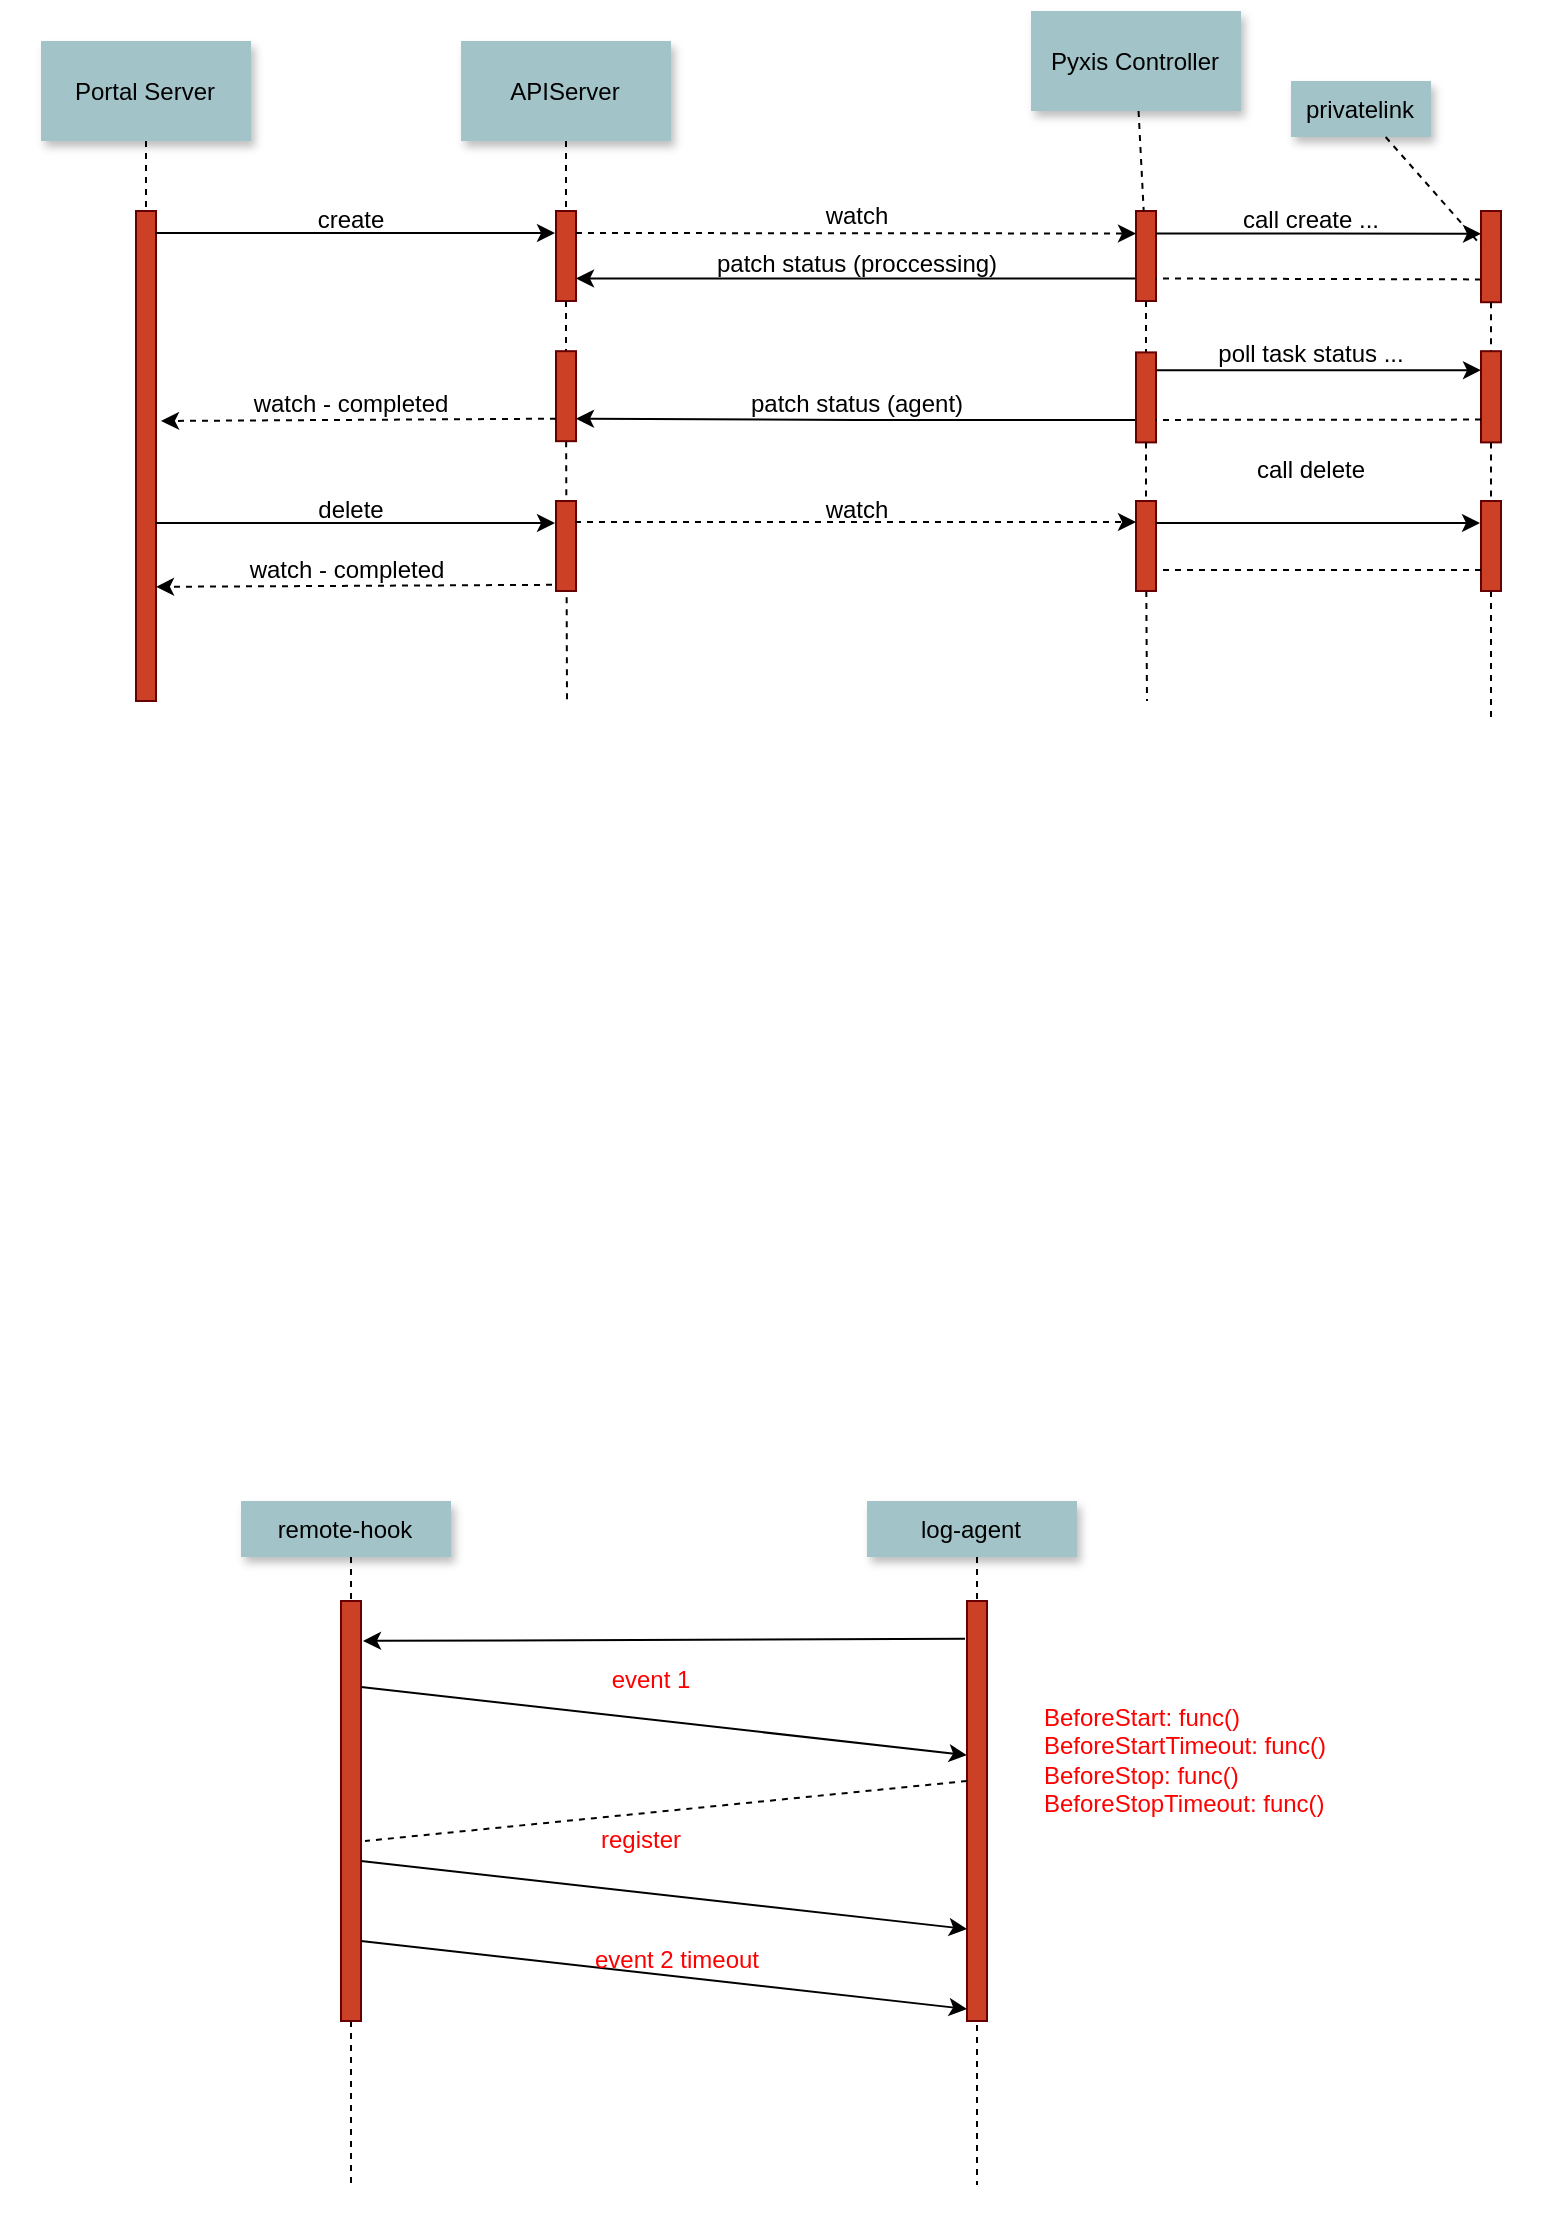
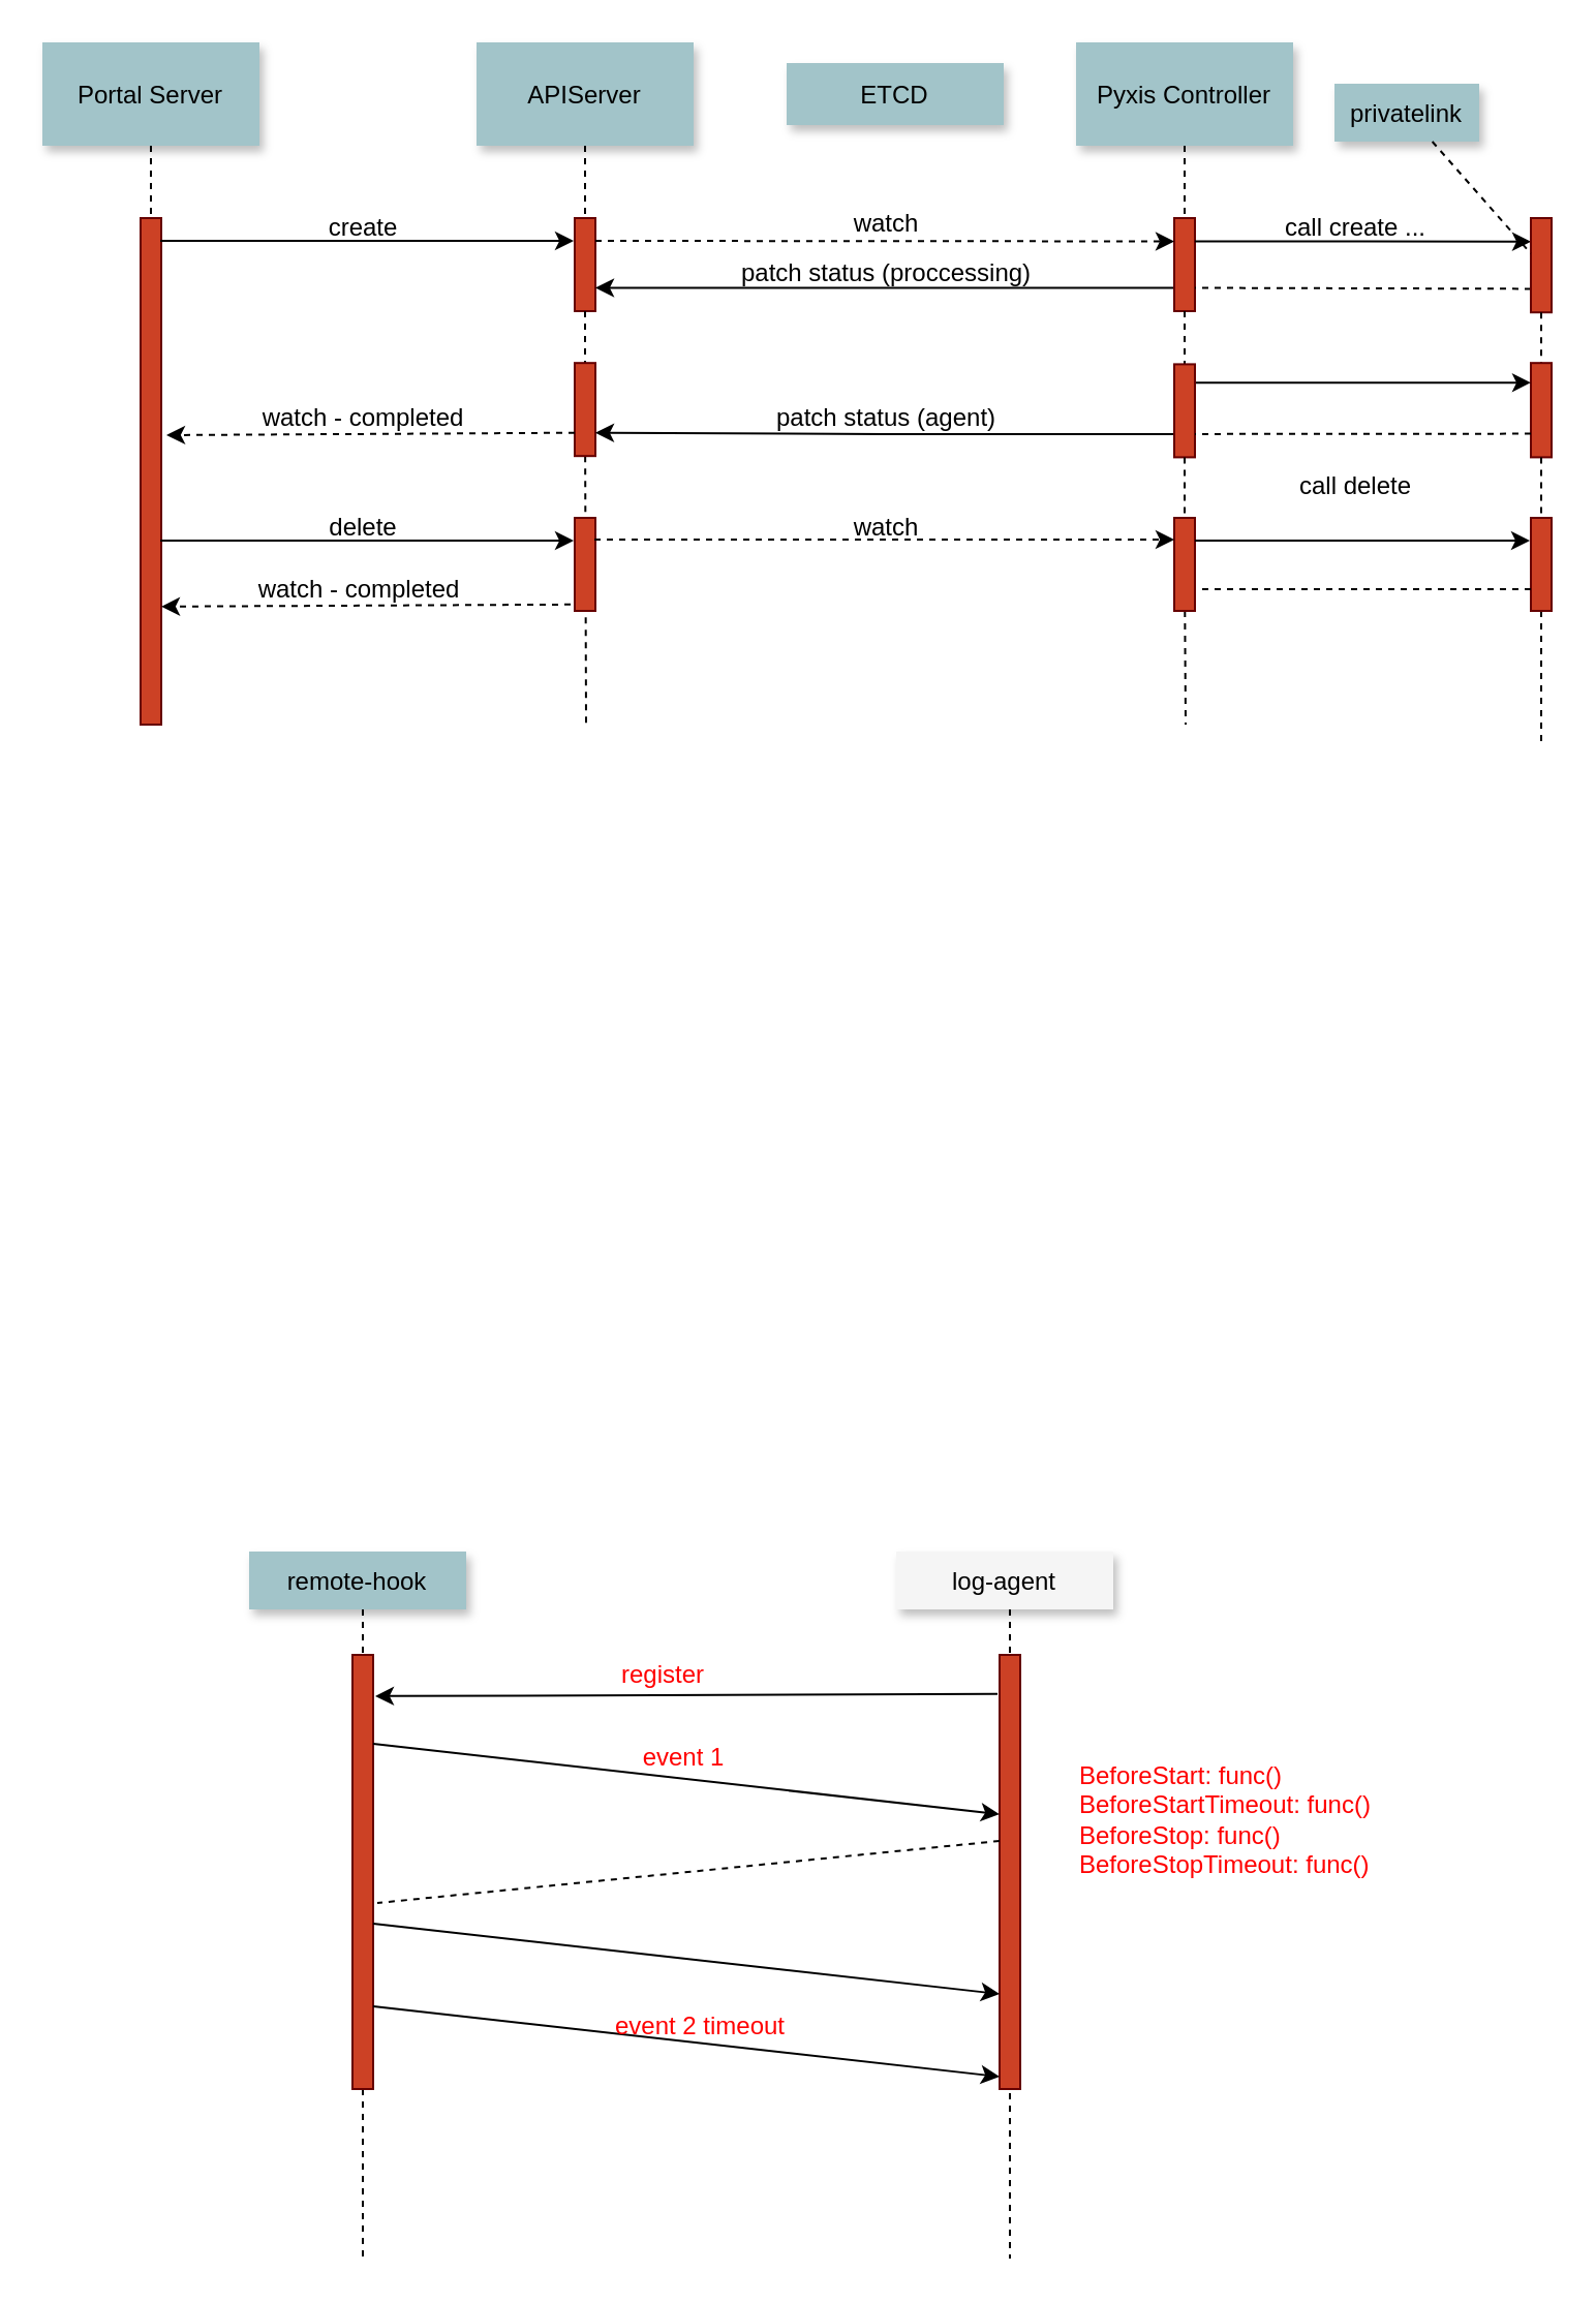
- <mxCell id="8" value="Pyxis Controller" style="shadow=1;fillColor=#A2C4C9;strokeColor=none" parent="1" vertex="1"><mxGeometry x="515" y="5" width="105" height="50" as="geometry" /></mxCell>
+ <mxCell id="8" value="Pyxis Controller" style="shadow=1;fillColor=#A2C4C9;strokeColor=none" parent="1" vertex="1"><mxGeometry x="520" y="20" width="105" height="50" as="geometry" /></mxCell>
+ <mxCell id="40" value="ETCD" style="shadow=1;fillColor=#A2C4C9;strokeColor=none" vertex="1" parent="1"><mxGeometry x="380" y="30" width="105" height="30" as="geometry" /></mxCell>
- <mxCell id="52" value="poll task status ..." style="text;html=1;align=center;verticalAlign=middle;resizable=0;points=[];autosize=1;strokeColor=none;fillColor=none;" vertex="1" parent="1"><mxGeometry x="595" y="162.09" width="120" height="30" as="geometry" /></mxCell>
- <mxCell id="26" value="log-agent" style="shadow=1;fillColor=#A2C4C9;strokeColor=none" parent="1" vertex="1"><mxGeometry x="433" y="750" width="105" height="28" as="geometry" /></mxCell>
+ <mxCell id="26" value="log-agent" style="shadow=1;fillColor=#f5f5f5;strokeColor=none;" parent="1" vertex="1"><mxGeometry x="433" y="750" width="105" height="28" as="geometry" /></mxCell>
- <mxCell id="34" value="event 1" style="text;html=1;align=center;verticalAlign=middle;resizable=0;points=[];autosize=1;strokeColor=none;fillColor=none;fontColor=#FF0000;" parent="1" vertex="1"><mxGeometry x="300" y="830" width="50" height="20" as="geometry" /></mxCell>
+ <mxCell id="34" value="event 1" style="text;html=1;align=center;verticalAlign=middle;resizable=0;points=[];autosize=1;strokeColor=none;fillColor=none;fontColor=#FF0000;" parent="1" vertex="1"><mxGeometry x="305" y="840" width="50" height="20" as="geometry" /></mxCell>
- <mxCell id="32" value="register" style="text;html=1;align=center;verticalAlign=middle;resizable=0;points=[];autosize=1;strokeColor=none;fillColor=none;fontColor=#FF0000;" parent="1" vertex="1"><mxGeometry x="290" y="910" width="60" height="20" as="geometry" /></mxCell>
+ <mxCell id="32" value="register" style="text;html=1;align=center;verticalAlign=middle;resizable=0;points=[];autosize=1;strokeColor=none;fillColor=none;fontColor=#FF0000;" parent="1" vertex="1"><mxGeometry x="290" y="800" width="60" height="20" as="geometry" /></mxCell>
